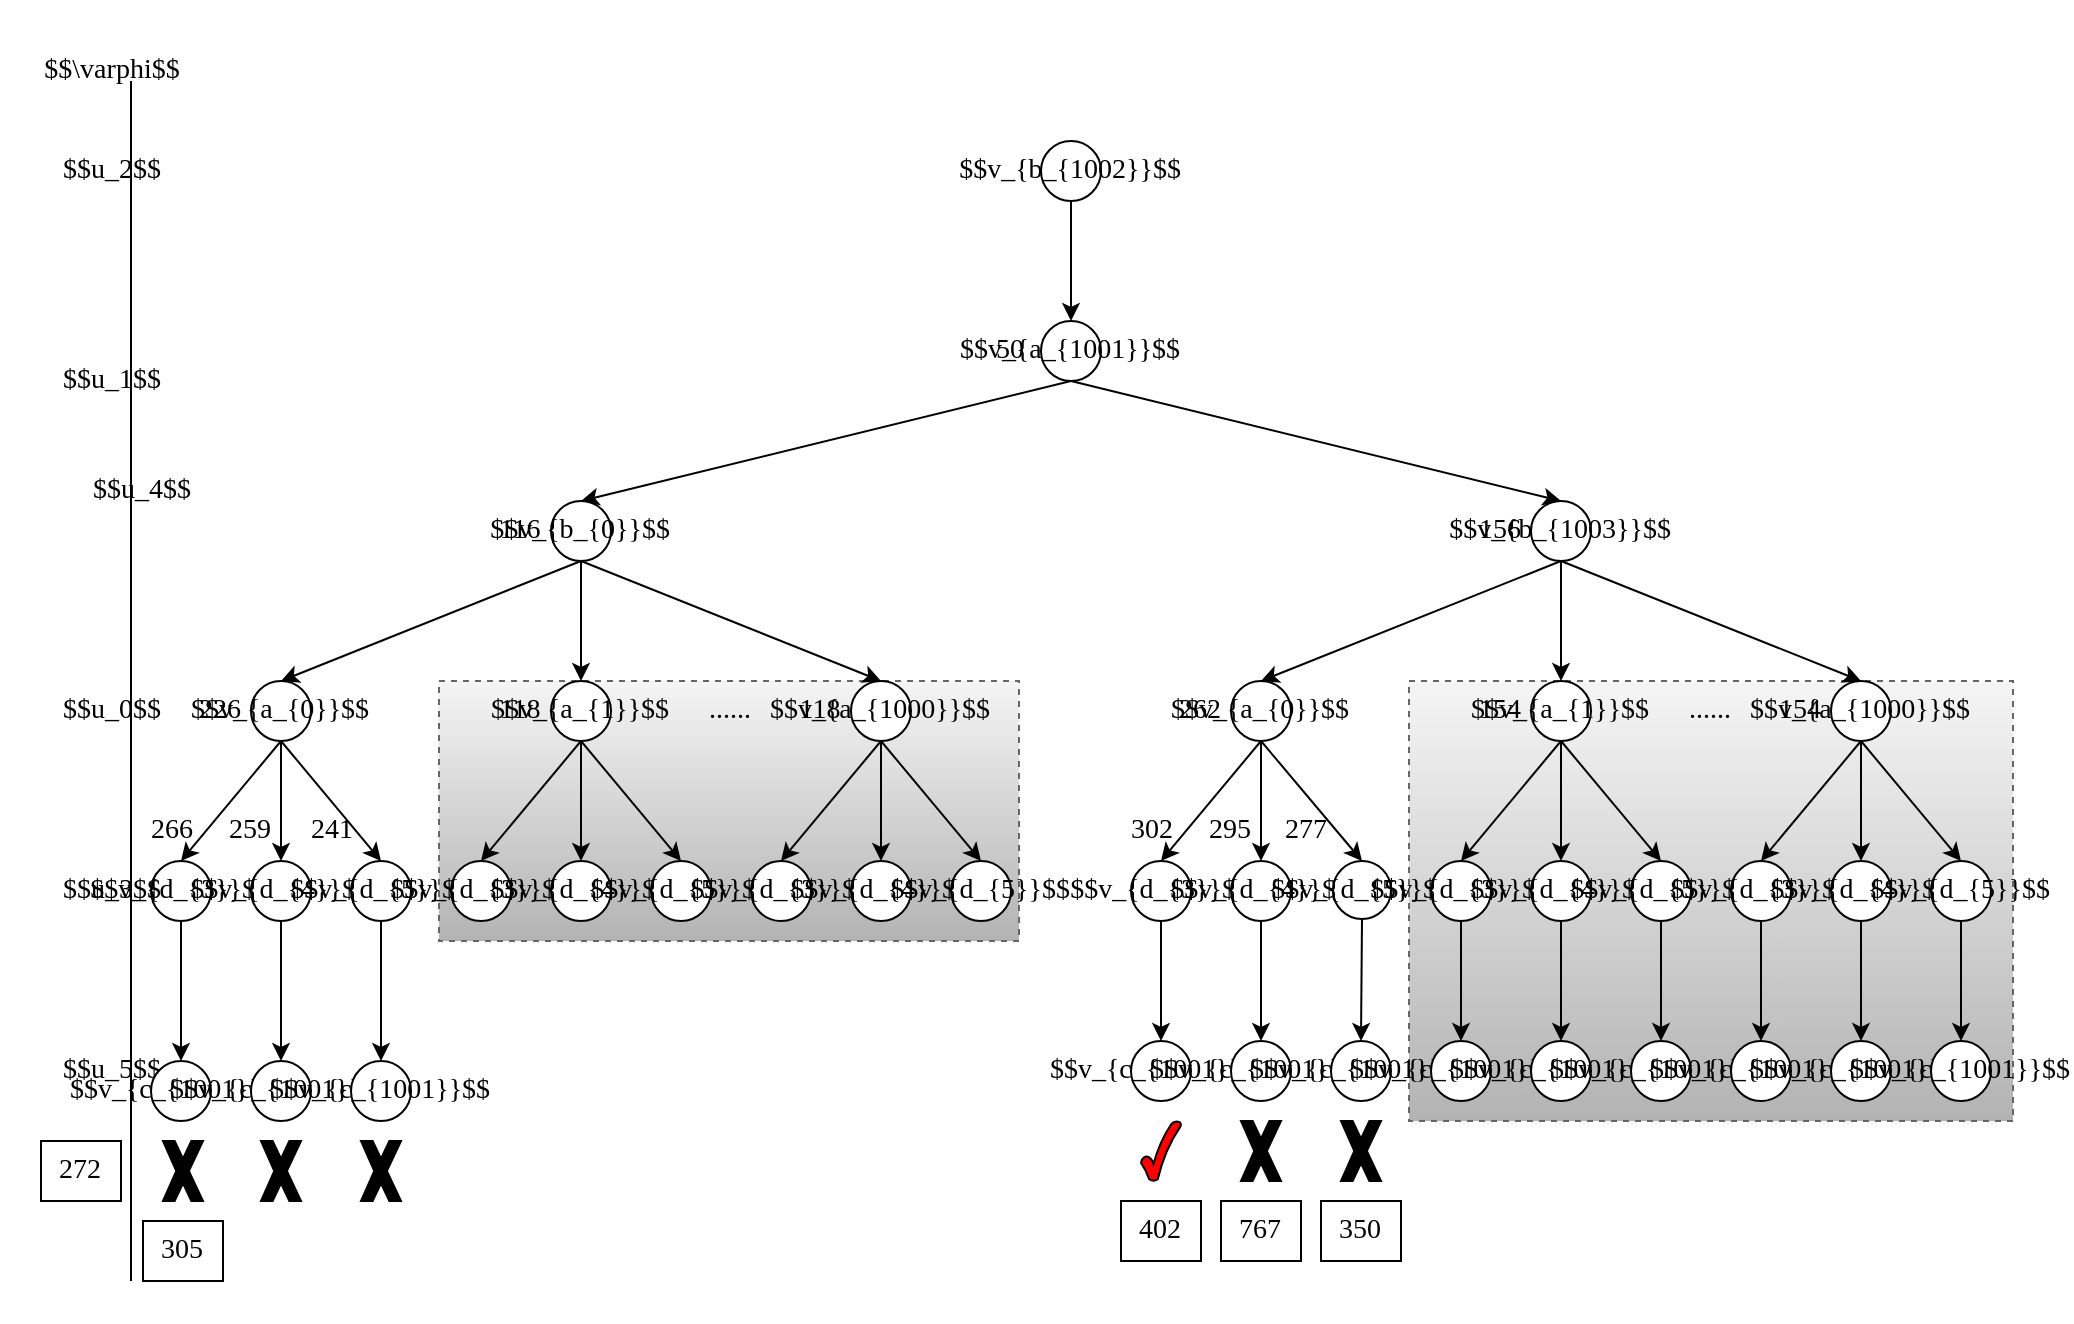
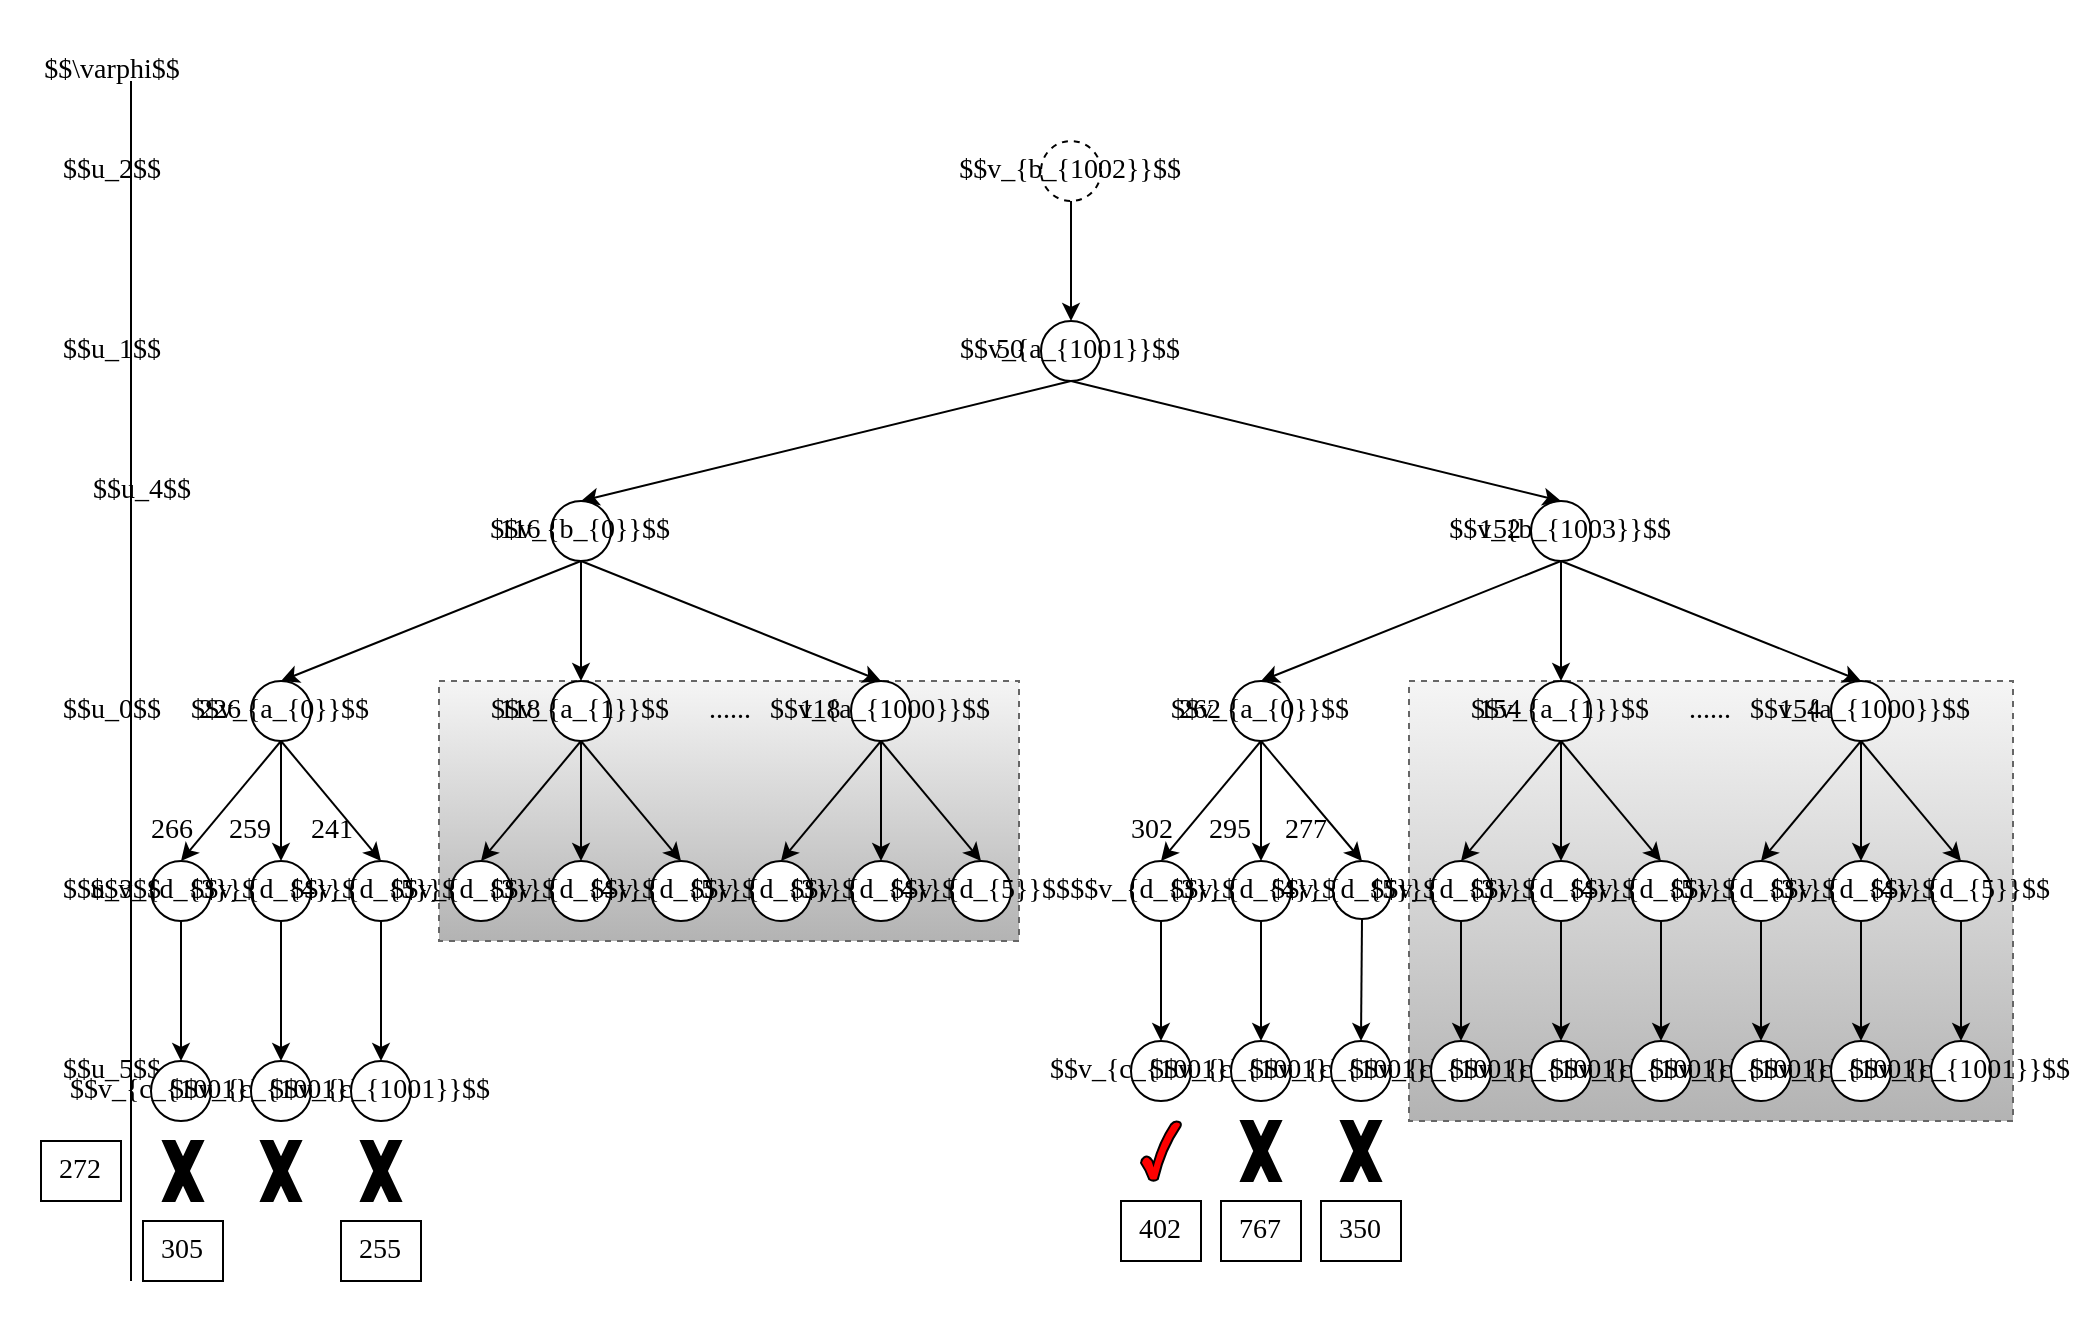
- <mxCell id="11" value="$$v_{b_{1002}}$$" style="ellipse;whiteSpace=wrap;html=1;aspect=fixed;fontFamily=Times New Roman;fontSize=14;fontColor=default;" vertex="1" parent="1"><mxGeometry x="520" y="70" width="30" height="30" as="geometry" /></mxCell>
+ <mxCell id="11" value="$$v_{b_{1002}}$$" style="ellipse;whiteSpace=wrap;html=1;aspect=fixed;fontFamily=Times New Roman;fontSize=14;fontColor=default;dashed=1;" vertex="1" parent="1"><mxGeometry x="520" y="70" width="30" height="30" as="geometry" /></mxCell>
- <mxCell id="7" value="$$u_1$$" style="text;html=1;strokeColor=none;fillColor=none;align=center;verticalAlign=middle;whiteSpace=wrap;rounded=0;fontFamily=Times New Roman;fontSize=14;" vertex="1" parent="1"><mxGeometry x="26" y="175" width="60" height="30" as="geometry" /></mxCell>
+ <mxCell id="7" value="$$u_1$$" style="text;html=1;strokeColor=none;fillColor=none;align=center;verticalAlign=middle;whiteSpace=wrap;rounded=0;fontFamily=Times New Roman;fontSize=14;" vertex="1" parent="1"><mxGeometry x="26" y="160" width="60" height="30" as="geometry" /></mxCell>
- <mxCell id="97" value="156" style="text;html=1;strokeColor=none;fillColor=none;align=center;verticalAlign=middle;whiteSpace=wrap;rounded=0;fontFamily=Times New Roman;fontSize=14;" vertex="1" parent="1"><mxGeometry x="720" y="250" width="60" height="30" as="geometry" /></mxCell>
+ <mxCell id="97" value="152" style="text;html=1;strokeColor=none;fillColor=none;align=center;verticalAlign=middle;whiteSpace=wrap;rounded=0;fontFamily=Times New Roman;fontSize=14;" vertex="1" parent="1"><mxGeometry x="720" y="250" width="60" height="30" as="geometry" /></mxCell>
+ <mxCell id="120" value="255" style="rounded=0;whiteSpace=wrap;html=1;fontFamily=Times New Roman;fontSize=14;" vertex="1" parent="1"><mxGeometry x="170" y="610" width="40" height="30" as="geometry" /></mxCell>
